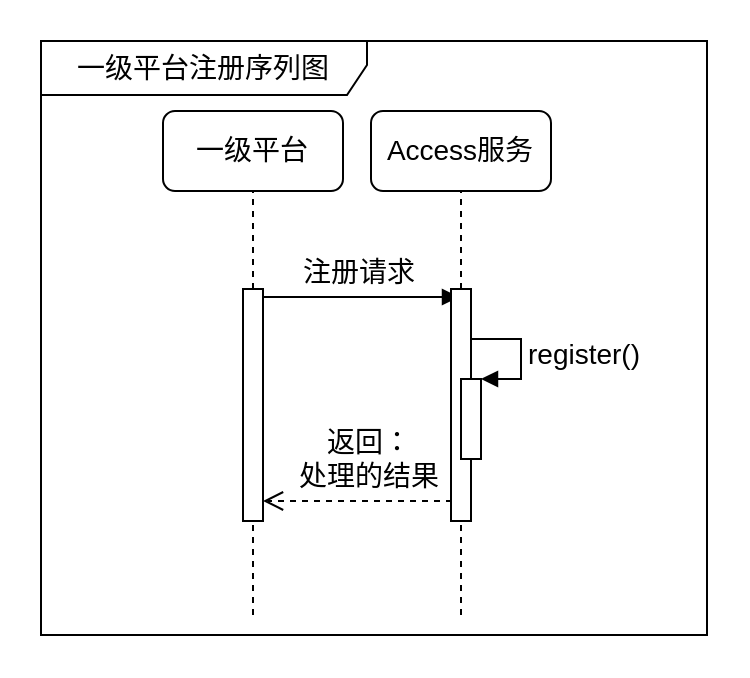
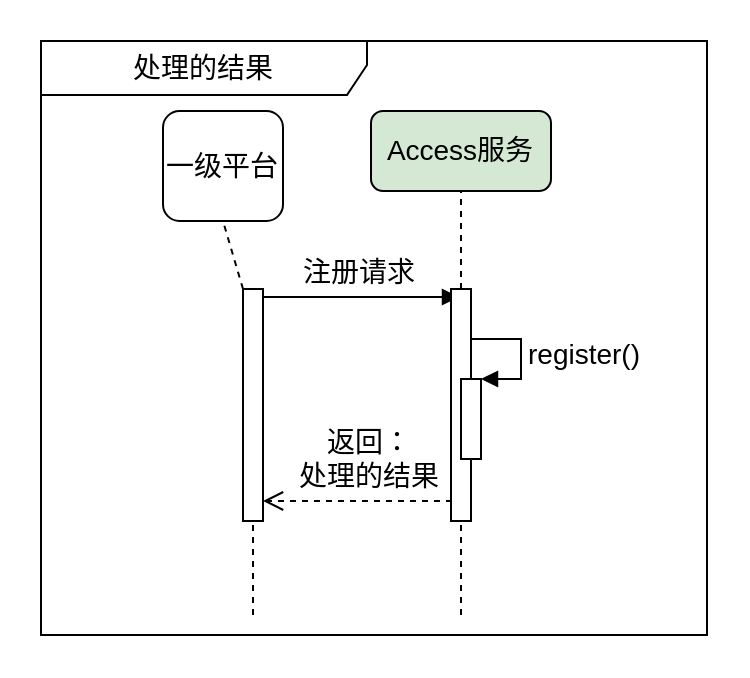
- <mxCell id="3" value="&lt;font style=&quot;font-size: 14px&quot;&gt;一级平台注册序列图&lt;/font&gt;" style="shape=umlFrame;whiteSpace=wrap;html=1;width=163;height=27;" parent="1" vertex="1"><mxGeometry x="20" y="20" width="333" height="297" as="geometry" /></mxCell>
+ <mxCell id="3" value="&lt;font style=&quot;font-size: 14px&quot;&gt;处理的结果&lt;/font&gt;" style="shape=umlFrame;whiteSpace=wrap;html=1;width=163;height=27;" parent="1" vertex="1"><mxGeometry x="20" y="20" width="333" height="297" as="geometry" /></mxCell>
- <mxCell id="7" value="一级平台" style="rounded=1;whiteSpace=wrap;html=1;fontSize=14;fontColor=#000000;" parent="1" vertex="1"><mxGeometry x="81" y="55" width="90" height="40" as="geometry" /></mxCell>
+ <mxCell id="7" value="一级平台" style="rounded=1;whiteSpace=wrap;html=1;fontSize=14;fontColor=#000000;" parent="1" vertex="1"><mxGeometry x="81" y="55" width="60" height="55" as="geometry" /></mxCell>
- <mxCell id="4" value="Access服务" style="rounded=1;whiteSpace=wrap;html=1;fontSize=14;fontColor=#000000;" parent="1" vertex="1"><mxGeometry x="185" y="55" width="90" height="40" as="geometry" /></mxCell>
+ <mxCell id="4" value="Access服务" style="rounded=1;whiteSpace=wrap;html=1;fontSize=14;fontColor=#000000;fillColor=#d5e8d4;" parent="1" vertex="1"><mxGeometry x="185" y="55" width="90" height="40" as="geometry" /></mxCell>
